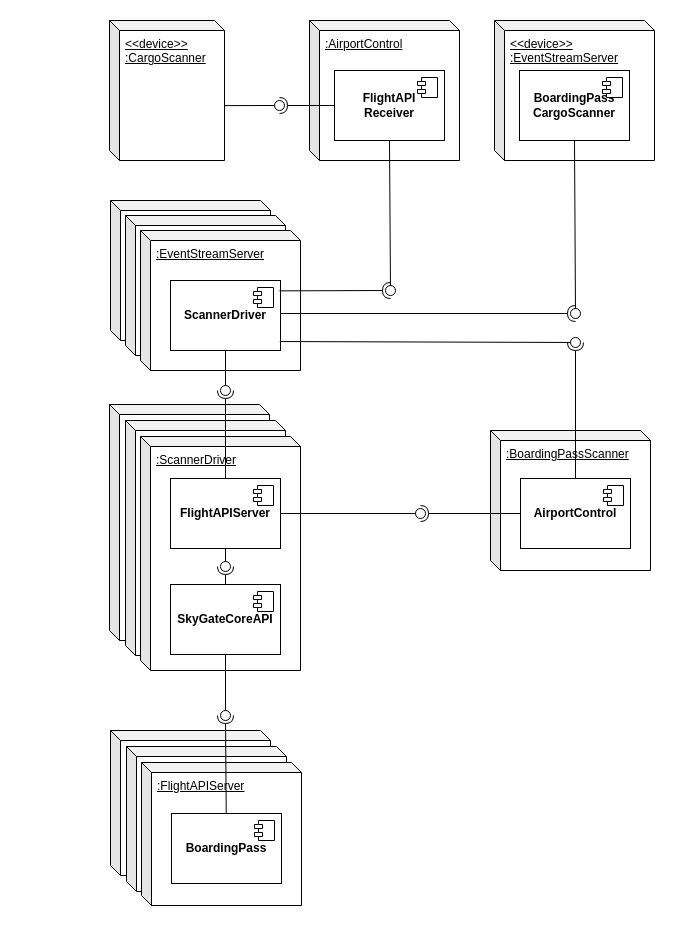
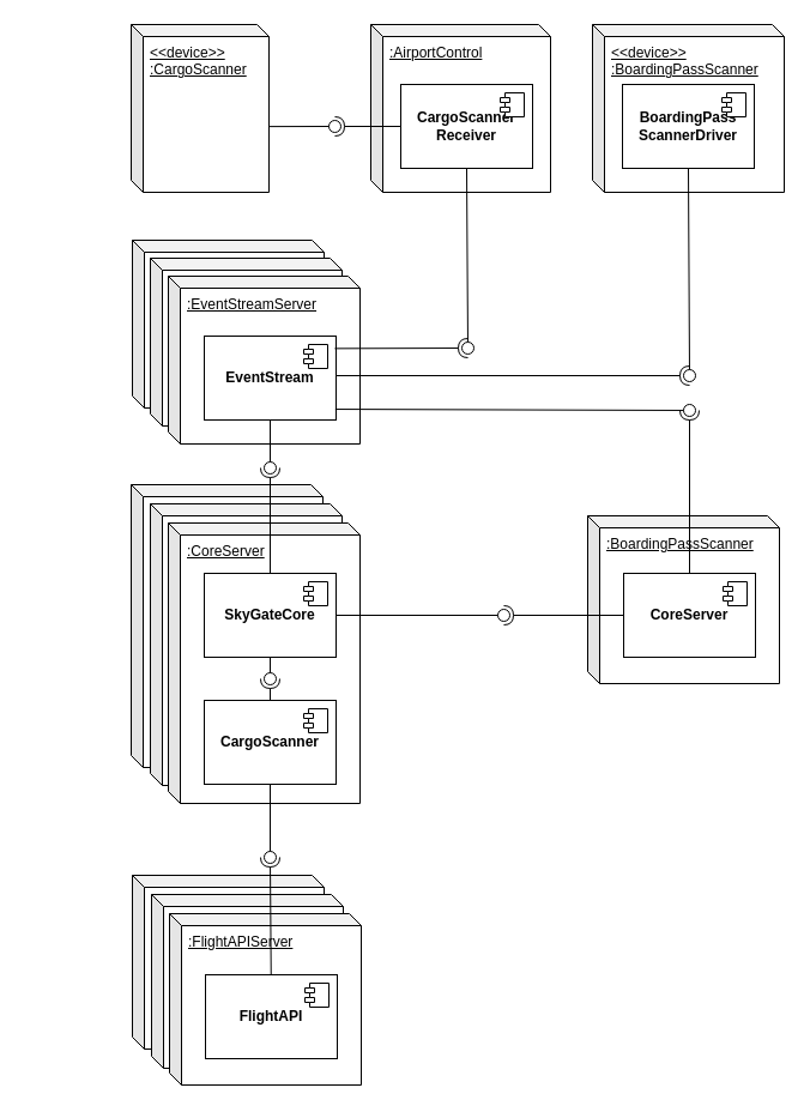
- <mxCell id="7" value="&amp;lt;&amp;lt;device&amp;gt;&amp;gt;&lt;br&gt;:EventStreamServer" style="shape=cube;whiteSpace=wrap;html=1;boundedLbl=1;backgroundOutline=1;darkOpacity=0.05;darkOpacity2=0.1;size=10;align=left;fontStyle=4;verticalAlign=top;spacingLeft=4;" parent="1" vertex="1"><mxGeometry x="494" y="20" width="160" height="140" as="geometry" /></mxCell>
+ <mxCell id="7" value="&amp;lt;&amp;lt;device&amp;gt;&amp;gt;&lt;br&gt;:BoardingPassScanner" style="shape=cube;whiteSpace=wrap;html=1;boundedLbl=1;backgroundOutline=1;darkOpacity=0.05;darkOpacity2=0.1;size=10;align=left;fontStyle=4;verticalAlign=top;spacingLeft=4;" parent="1" vertex="1"><mxGeometry x="494" y="20" width="160" height="140" as="geometry" /></mxCell>
- <mxCell id="15" value="&lt;b&gt;FlightAPI&lt;/b&gt;&lt;div&gt;&lt;b&gt;Receiver&lt;/b&gt;&lt;/div&gt;" style="html=1;dropTarget=0;whiteSpace=wrap;" vertex="1" parent="1"><mxGeometry x="334" y="70" width="110" height="70" as="geometry" /></mxCell>
+ <mxCell id="15" value="&lt;b&gt;CargoScanner&lt;/b&gt;&lt;div&gt;&lt;b&gt;Receiver&lt;/b&gt;&lt;/div&gt;" style="html=1;dropTarget=0;whiteSpace=wrap;" vertex="1" parent="1"><mxGeometry x="334" y="70" width="110" height="70" as="geometry" /></mxCell>
- <mxCell id="17" value="&lt;b&gt;BoardingPass&lt;/b&gt;&lt;div&gt;&lt;b&gt;CargoScanner&lt;/b&gt;&lt;/div&gt;" style="html=1;dropTarget=0;whiteSpace=wrap;" vertex="1" parent="1"><mxGeometry x="519" y="70" width="110" height="70" as="geometry" /></mxCell>
+ <mxCell id="17" value="&lt;b&gt;BoardingPass&lt;/b&gt;&lt;div&gt;&lt;b&gt;ScannerDriver&lt;/b&gt;&lt;/div&gt;" style="html=1;dropTarget=0;whiteSpace=wrap;" vertex="1" parent="1"><mxGeometry x="519" y="70" width="110" height="70" as="geometry" /></mxCell>
- <mxCell id="27" value="&lt;b&gt;ScannerDriver&lt;/b&gt;" style="html=1;dropTarget=0;whiteSpace=wrap;" vertex="1" parent="1"><mxGeometry x="170" y="280" width="110" height="70" as="geometry" /></mxCell>
+ <mxCell id="27" value="&lt;b&gt;EventStream&lt;/b&gt;" style="html=1;dropTarget=0;whiteSpace=wrap;" vertex="1" parent="1"><mxGeometry x="170" y="280" width="110" height="70" as="geometry" /></mxCell>
- <mxCell id="8" value=":ScannerDriver" style="shape=cube;whiteSpace=wrap;html=1;boundedLbl=1;backgroundOutline=1;darkOpacity=0.05;darkOpacity2=0.1;size=10;align=left;fontStyle=4;verticalAlign=top;spacingLeft=4;" parent="1" vertex="1"><mxGeometry x="140" y="436" width="160" height="234" as="geometry" /></mxCell>
+ <mxCell id="8" value=":CoreServer" style="shape=cube;whiteSpace=wrap;html=1;boundedLbl=1;backgroundOutline=1;darkOpacity=0.05;darkOpacity2=0.1;size=10;align=left;fontStyle=4;verticalAlign=top;spacingLeft=4;" parent="1" vertex="1"><mxGeometry x="140" y="436" width="160" height="234" as="geometry" /></mxCell>
- <mxCell id="11" value="&lt;b&gt;FlightAPIServer&lt;/b&gt;" style="html=1;dropTarget=0;whiteSpace=wrap;" parent="1" vertex="1"><mxGeometry x="170" y="478" width="110" height="70" as="geometry" /></mxCell>
+ <mxCell id="11" value="&lt;b&gt;SkyGateCore&lt;/b&gt;" style="html=1;dropTarget=0;whiteSpace=wrap;" parent="1" vertex="1"><mxGeometry x="170" y="478" width="110" height="70" as="geometry" /></mxCell>
- <mxCell id="48" value="&lt;b&gt;AirportControl&lt;/b&gt;" style="html=1;dropTarget=0;whiteSpace=wrap;" vertex="1" parent="1"><mxGeometry x="520" y="478" width="110" height="70" as="geometry" /></mxCell>
+ <mxCell id="48" value="&lt;b&gt;CoreServer&lt;/b&gt;" style="html=1;dropTarget=0;whiteSpace=wrap;" vertex="1" parent="1"><mxGeometry x="520" y="478" width="110" height="70" as="geometry" /></mxCell>
- <mxCell id="9" value="&lt;b&gt;SkyGateCoreAPI&lt;/b&gt;" style="html=1;dropTarget=0;whiteSpace=wrap;" parent="1" vertex="1"><mxGeometry x="170" y="584" width="110" height="70" as="geometry" /></mxCell>
+ <mxCell id="9" value="&lt;b&gt;CargoScanner&lt;/b&gt;" style="html=1;dropTarget=0;whiteSpace=wrap;" parent="1" vertex="1"><mxGeometry x="170" y="584" width="110" height="70" as="geometry" /></mxCell>
- <mxCell id="43" value="&lt;b&gt;BoardingPass&lt;/b&gt;" style="html=1;dropTarget=0;whiteSpace=wrap;" vertex="1" parent="1"><mxGeometry x="171" y="813" width="110" height="70" as="geometry" /></mxCell>
+ <mxCell id="43" value="&lt;b&gt;FlightAPI&lt;/b&gt;" style="html=1;dropTarget=0;whiteSpace=wrap;" vertex="1" parent="1"><mxGeometry x="171" y="813" width="110" height="70" as="geometry" /></mxCell>
